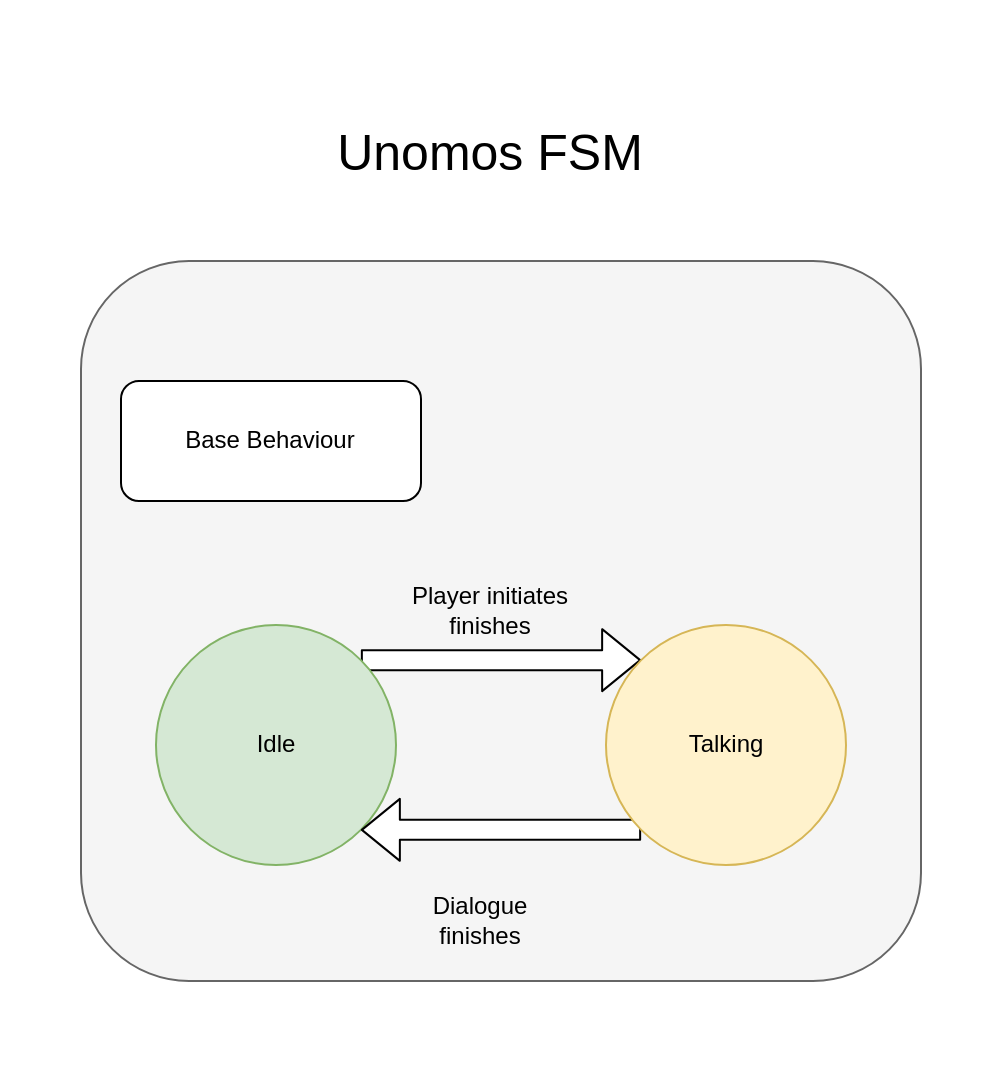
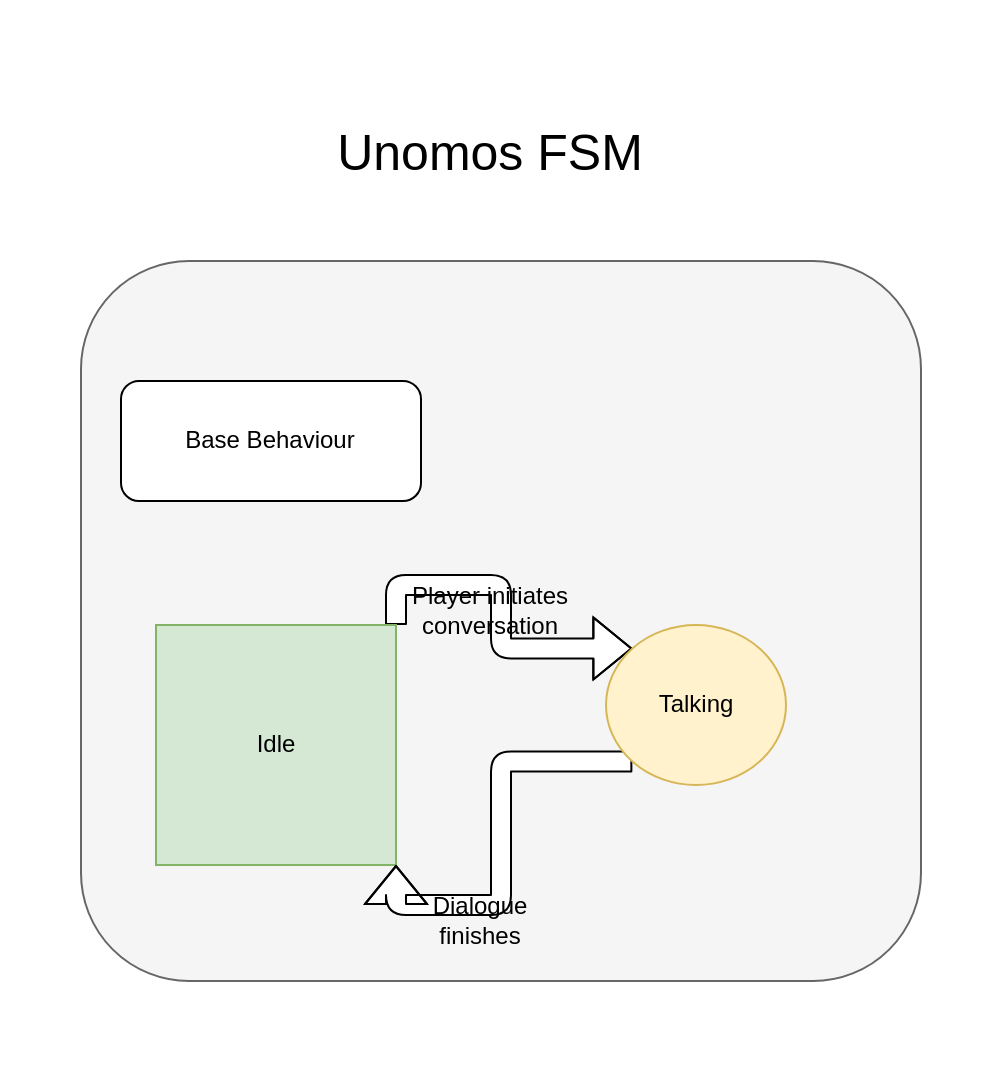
- <mxCell id="10" value="Player initiates finishes" style="text;html=1;strokeColor=none;fillColor=none;align=center;verticalAlign=middle;whiteSpace=wrap;rounded=0;fontFamily=Helvetica;fontSize=12;fontColor=default;" vertex="1" parent="1"><mxGeometry x="200" y="290" width="90" height="30" as="geometry" /></mxCell>
+ <mxCell id="10" value="Player initiates conversation" style="text;html=1;strokeColor=none;fillColor=none;align=center;verticalAlign=middle;whiteSpace=wrap;rounded=0;fontFamily=Helvetica;fontSize=12;fontColor=default;" vertex="1" parent="1"><mxGeometry x="200" y="290" width="90" height="30" as="geometry" /></mxCell>
- <mxCell id="7" value="Idle" style="ellipse;whiteSpace=wrap;html=1;aspect=fixed;shadow=0;fillColor=#d5e8d4;strokeColor=#82b366;" vertex="1" parent="1"><mxGeometry x="77.5" y="312" width="120" height="120" as="geometry" /></mxCell>
+ <mxCell id="7" value="Idle" style="whiteSpace=wrap;html=1;aspect=fixed;shadow=0;fillColor=#d5e8d4;strokeColor=#82b366;rounded=0;" vertex="1" parent="1"><mxGeometry x="77.5" y="312" width="120" height="120" as="geometry" /></mxCell>
- <mxCell id="9" value="Talking" style="ellipse;whiteSpace=wrap;html=1;aspect=fixed;shadow=0;fillColor=#fff2cc;strokeColor=#d6b656;" vertex="1" parent="1"><mxGeometry x="302.5" y="312" width="120" height="120" as="geometry" /></mxCell>
+ <mxCell id="9" value="Talking" style="ellipse;whiteSpace=wrap;html=1;aspect=fixed;shadow=0;fillColor=#fff2cc;strokeColor=#d6b656;" vertex="1" parent="1"><mxGeometry x="302.5" y="312" width="90" height="80" as="geometry" /></mxCell>
